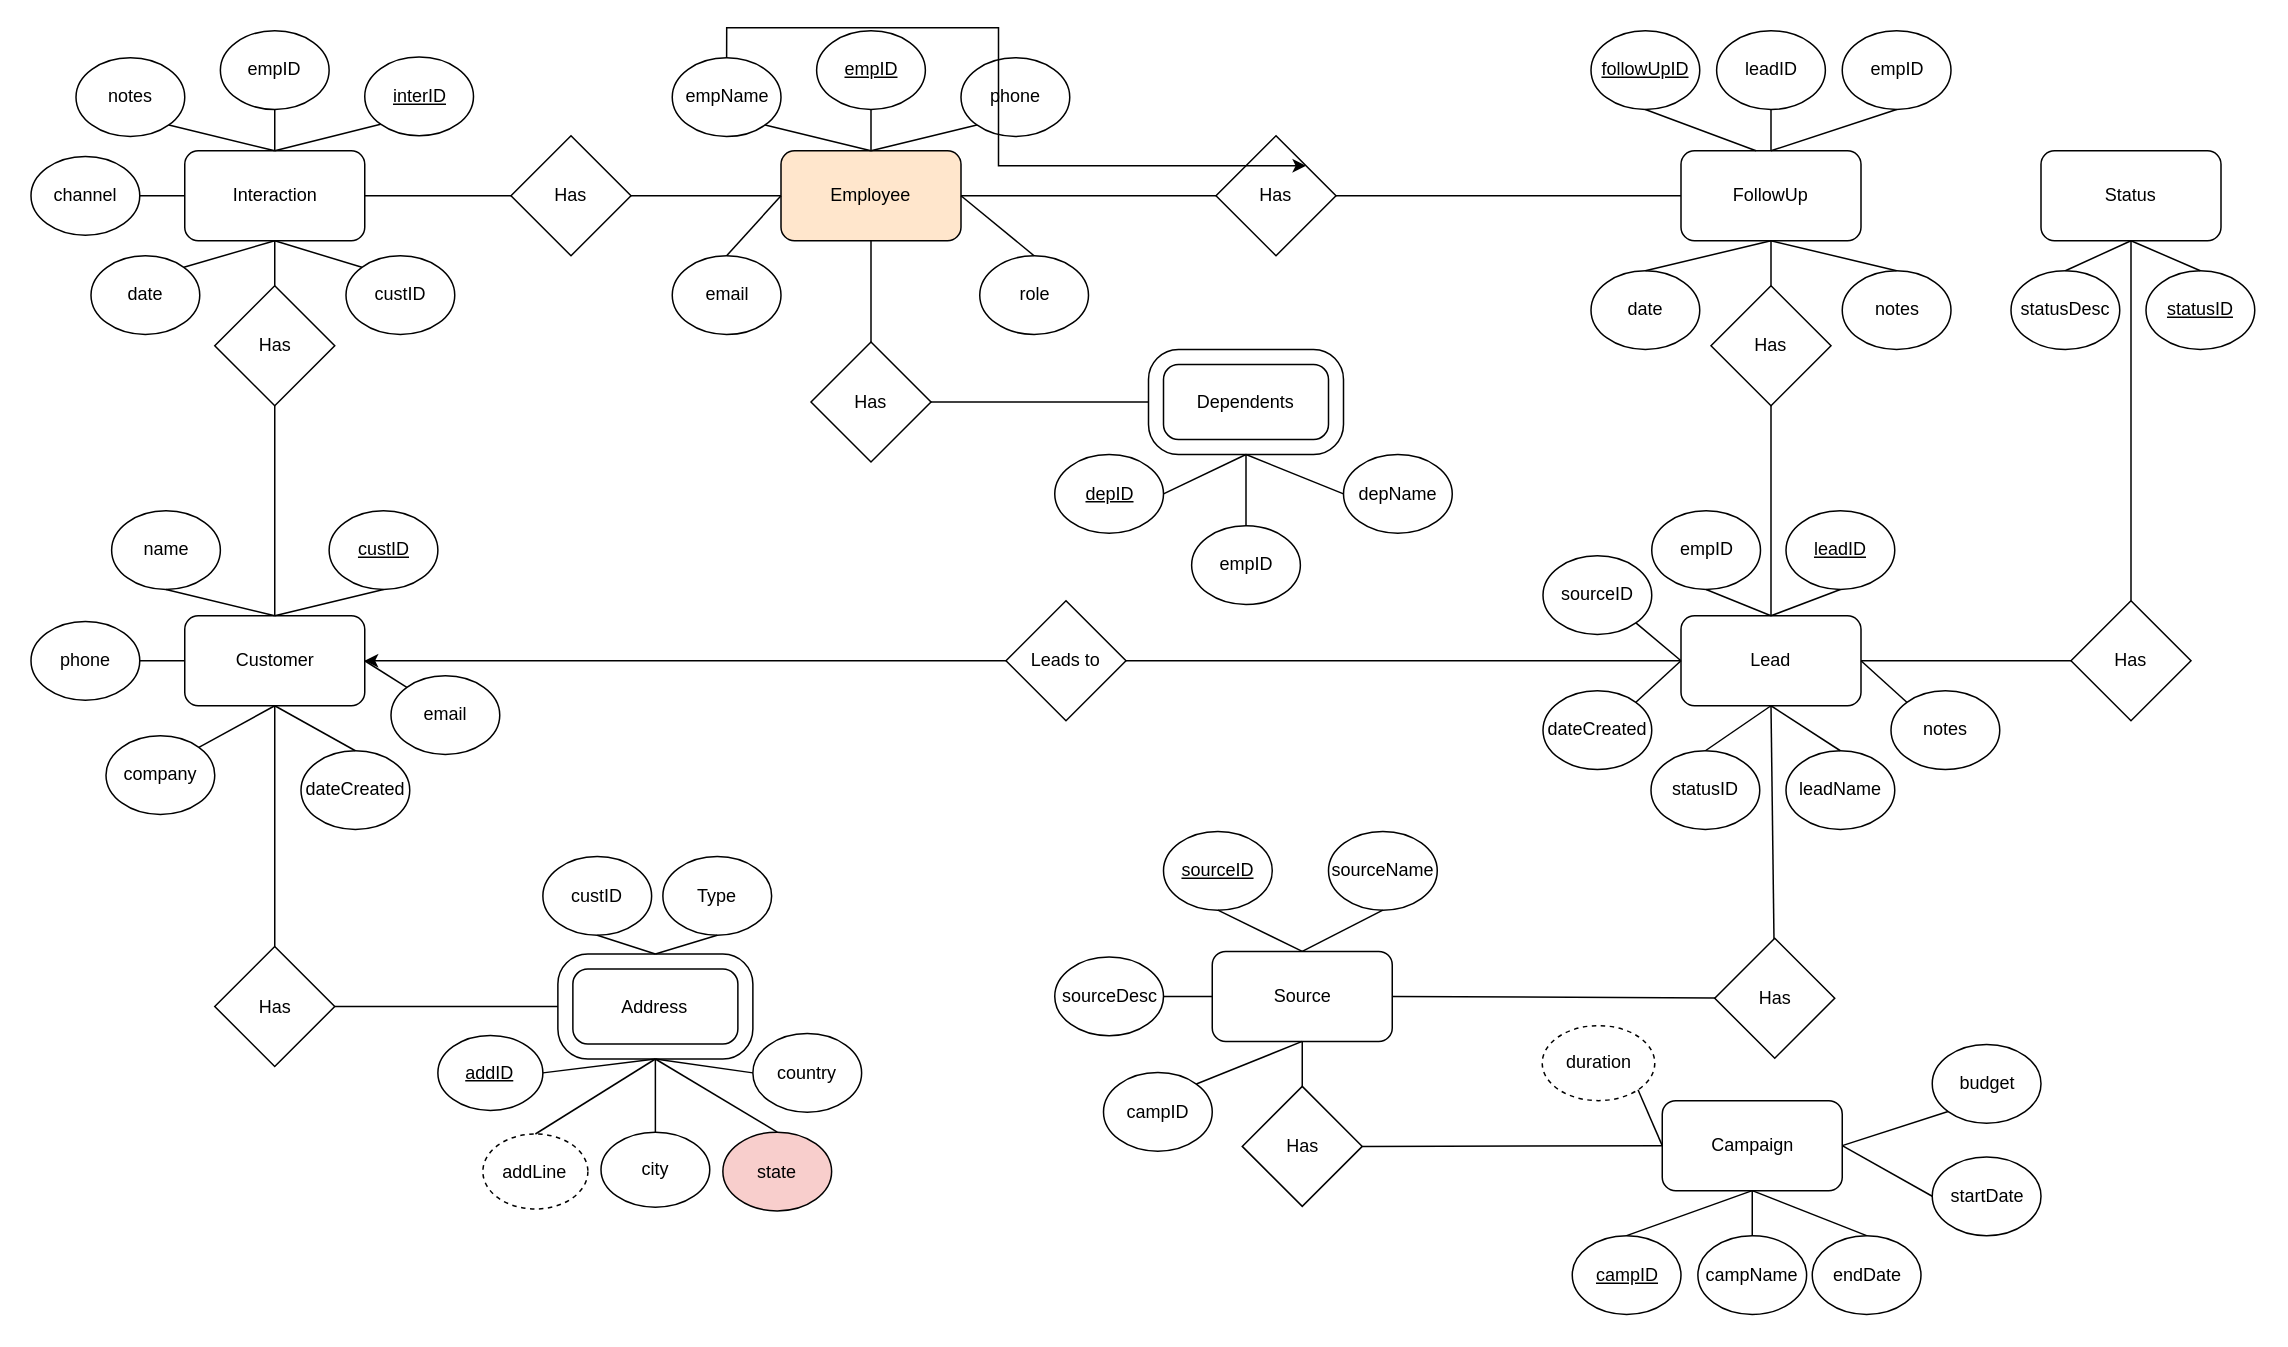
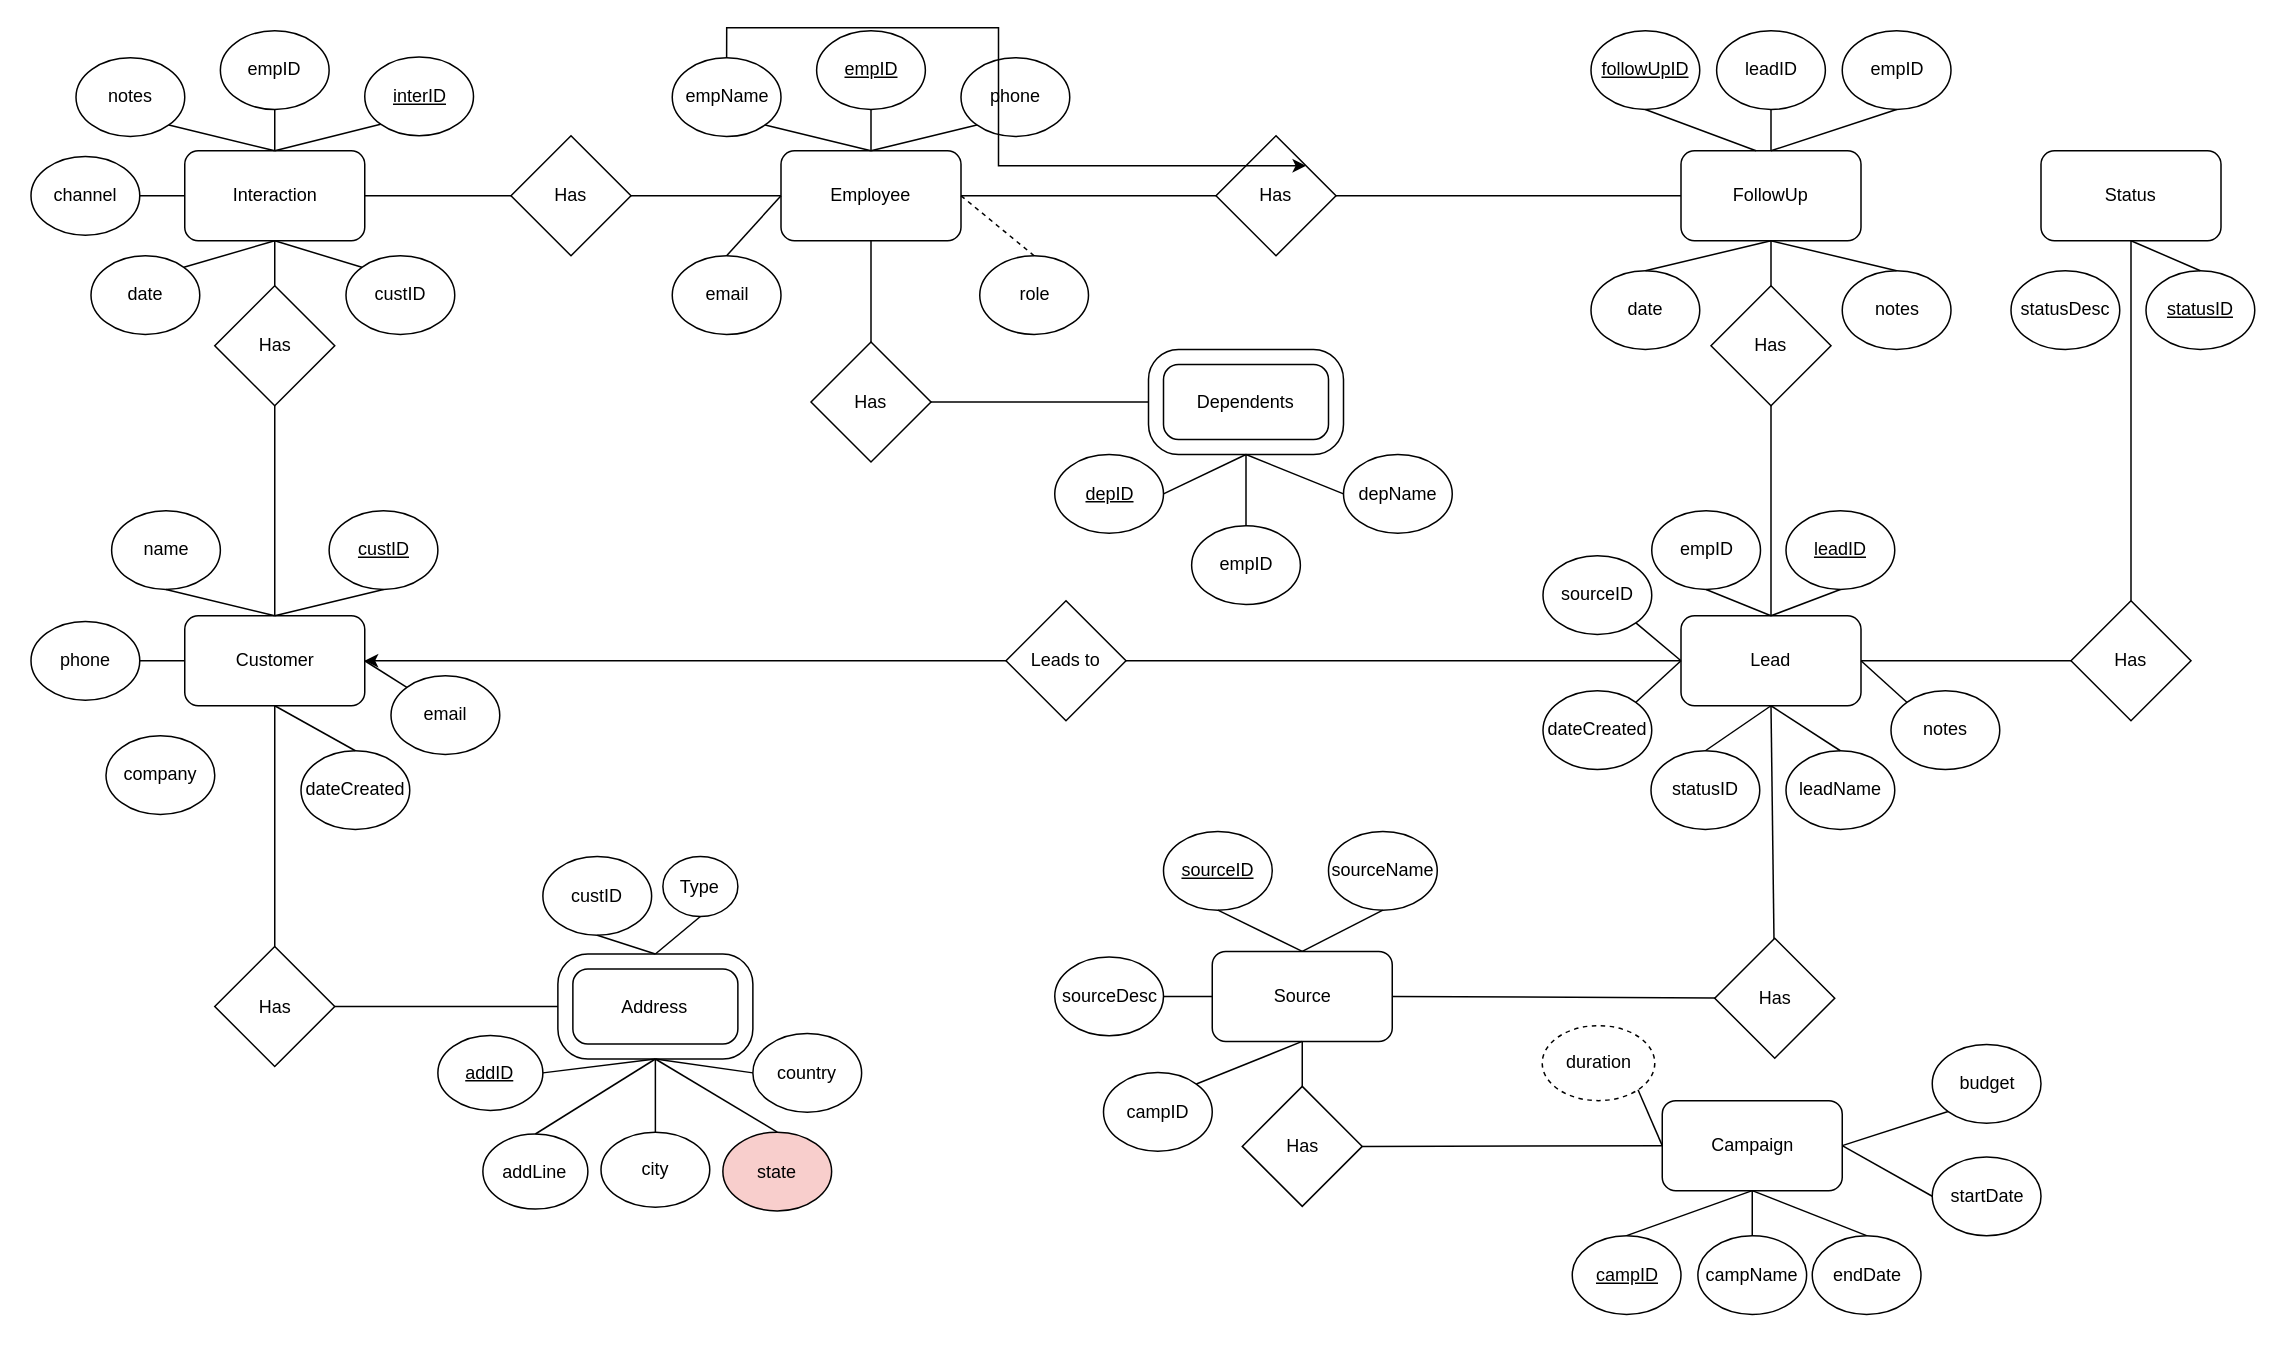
- <mxCell id="4" value="Employee" style="rounded=1;whiteSpace=wrap;html=1;fillColor=#ffe6cc;" parent="1" vertex="1"><mxGeometry x="520" y="100" width="120" height="60" as="geometry" /></mxCell>
+ <mxCell id="4" value="Employee" style="rounded=1;whiteSpace=wrap;html=1;" parent="1" vertex="1"><mxGeometry x="520" y="100" width="120" height="60" as="geometry" /></mxCell>
- <mxCell id="132" value="" style="endArrow=none;html=1;rounded=0;entryX=1;entryY=0.5;entryDx=0;entryDy=0;exitX=0.5;exitY=0;exitDx=0;exitDy=0;" parent="1" source="124" target="4" edge="1"><mxGeometry width="50" height="50" relative="1" as="geometry"><mxPoint x="640" y="180" as="sourcePoint" /><mxPoint x="690" y="130" as="targetPoint" /></mxGeometry></mxCell>
+ <mxCell id="132" value="" style="endArrow=none;html=1;rounded=0;entryX=1;entryY=0.5;entryDx=0;entryDy=0;exitX=0.5;exitY=0;exitDx=0;exitDy=0;dashed=1;" parent="1" source="124" target="4" edge="1"><mxGeometry width="50" height="50" relative="1" as="geometry"><mxPoint x="640" y="180" as="sourcePoint" /><mxPoint x="690" y="130" as="targetPoint" /></mxGeometry></mxCell>
- <mxCell id="82" value="" style="endArrow=none;html=1;rounded=0;entryX=0.5;entryY=1;entryDx=0;entryDy=0;exitX=0.5;exitY=0;exitDx=0;exitDy=0;" parent="1" source="80" target="6" edge="1"><mxGeometry width="50" height="50" relative="1" as="geometry"><mxPoint x="1290" y="270" as="sourcePoint" /><mxPoint x="1340" y="220" as="targetPoint" /></mxGeometry></mxCell>
- <mxCell id="142" value="" style="endArrow=none;html=1;rounded=0;entryX=0.5;entryY=1;entryDx=0;entryDy=0;exitX=1;exitY=0;exitDx=0;exitDy=0;" parent="1" source="135" target="2" edge="1"><mxGeometry width="50" height="50" relative="1" as="geometry"><mxPoint x="150" y="470" as="sourcePoint" /><mxPoint x="200" y="420" as="targetPoint" /></mxGeometry></mxCell>
- <mxCell id="54" value="Type" style="ellipse;whiteSpace=wrap;html=1;" parent="1" vertex="1"><mxGeometry x="441.25" y="570.5" width="72.5" height="52.5" as="geometry" /></mxCell>
+ <mxCell id="54" value="Type" style="ellipse;whiteSpace=wrap;html=1;" parent="1" vertex="1"><mxGeometry x="441.25" y="570.5" width="50" height="40" as="geometry" /></mxCell>
- <mxCell id="46" value="addLine" style="ellipse;whiteSpace=wrap;html=1;dashed=1;" parent="1" vertex="1"><mxGeometry x="321.25" y="755.5" width="70" height="50" as="geometry" /></mxCell>
+ <mxCell id="46" value="addLine" style="ellipse;whiteSpace=wrap;html=1;" parent="1" vertex="1"><mxGeometry x="321.25" y="755.5" width="70" height="50" as="geometry" /></mxCell>
